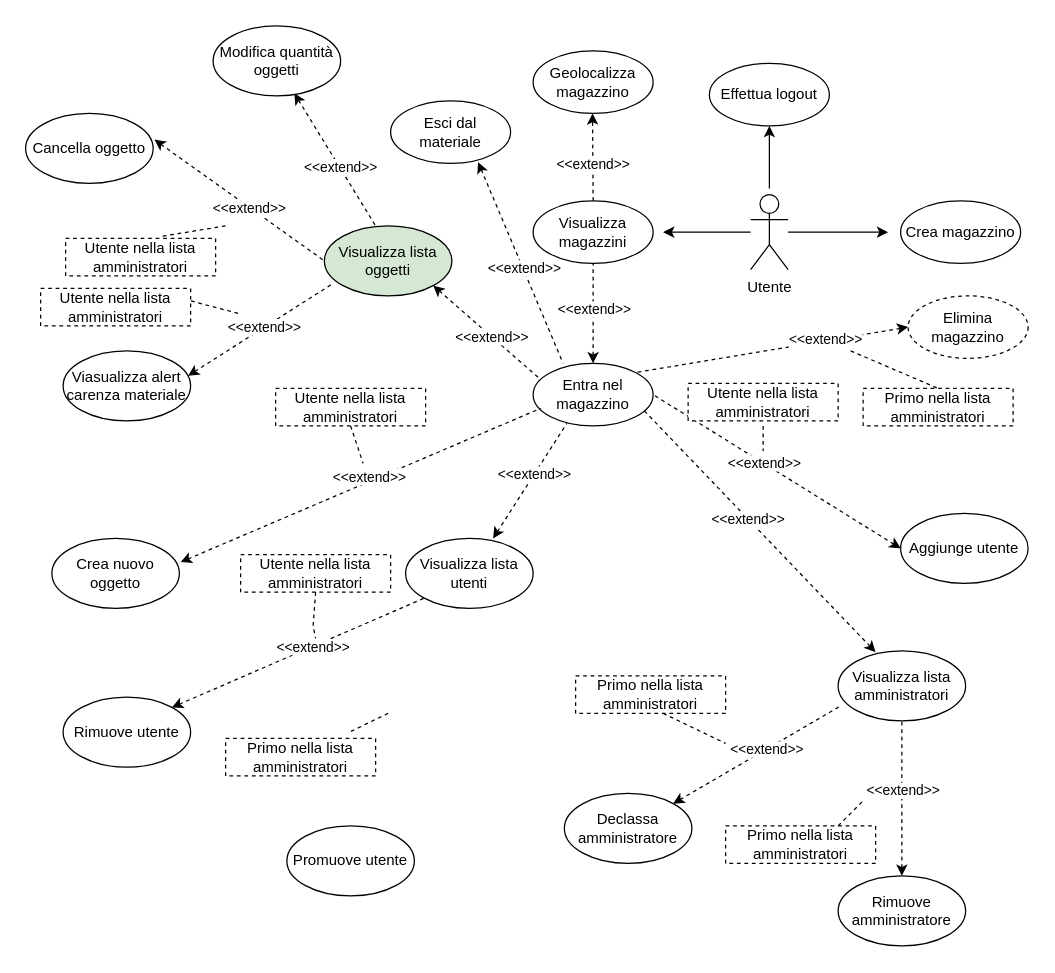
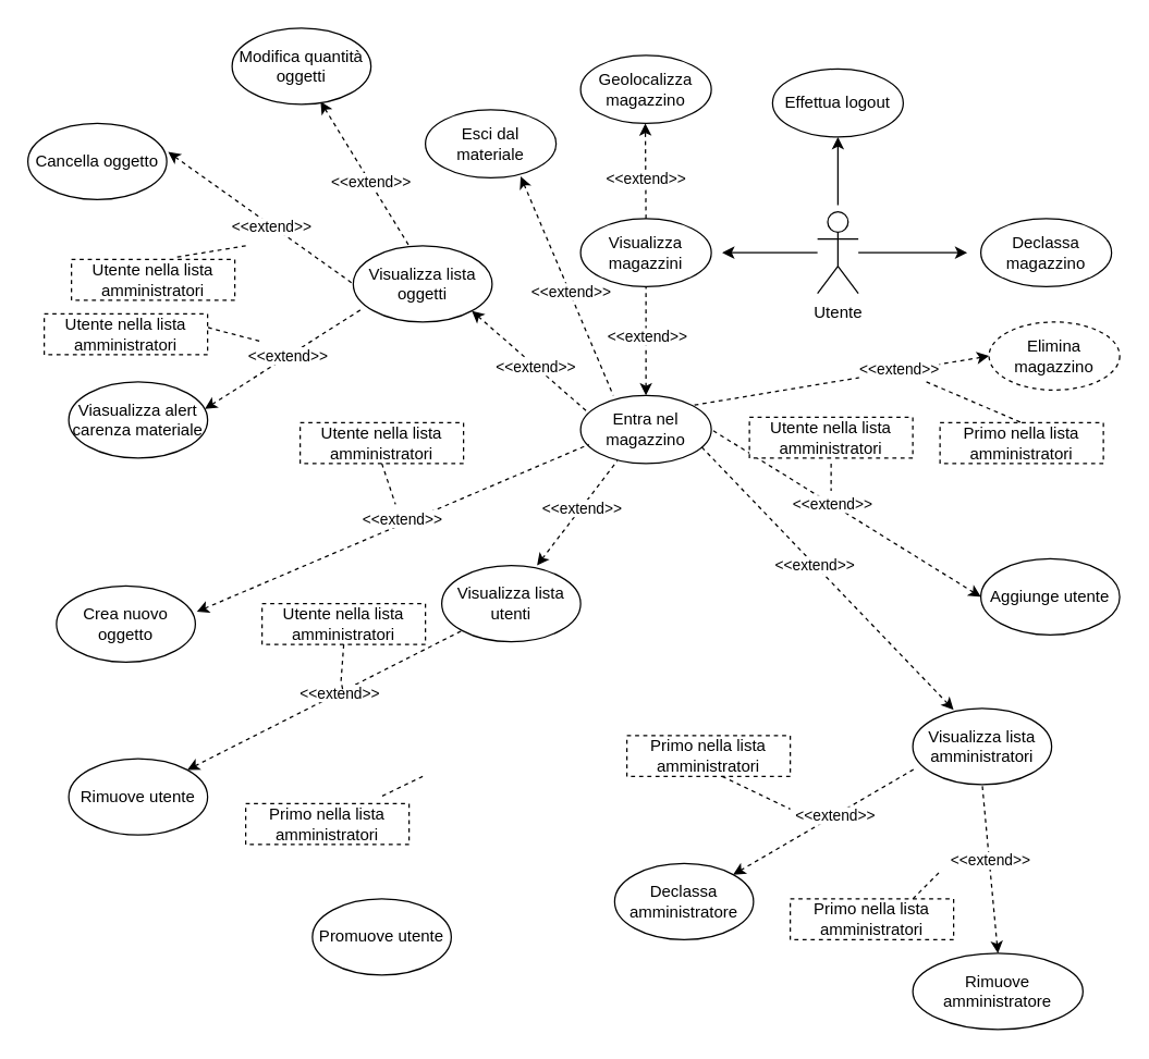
- <mxCell id="4" value="Crea magazzino" style="ellipse;whiteSpace=wrap;html=1;" vertex="1" parent="1"><mxGeometry x="720" y="160" width="96" height="50" as="geometry" /></mxCell>
+ <mxCell id="4" value="Declassa magazzino" style="ellipse;whiteSpace=wrap;html=1;" vertex="1" parent="1"><mxGeometry x="720" y="160" width="96" height="50" as="geometry" /></mxCell>
- <mxCell id="17" value="Visualizza lista oggetti" style="ellipse;whiteSpace=wrap;html=1;fillColor=#d5e8d4;" vertex="1" parent="1"><mxGeometry x="259" y="180" width="102" height="56" as="geometry" /></mxCell>
+ <mxCell id="17" value="Visualizza lista oggetti" style="ellipse;whiteSpace=wrap;html=1;" vertex="1" parent="1"><mxGeometry x="259" y="180" width="102" height="56" as="geometry" /></mxCell>
- <mxCell id="23" value="Visualizza lista utenti" style="ellipse;whiteSpace=wrap;html=1;" vertex="1" parent="1"><mxGeometry x="324" y="430" width="102" height="56" as="geometry" /></mxCell>
+ <mxCell id="23" value="Visualizza lista utenti" style="ellipse;whiteSpace=wrap;html=1;" vertex="1" parent="1"><mxGeometry x="324" y="415" width="102" height="56" as="geometry" /></mxCell>
- <mxCell id="59" value="Rimuove amministratore" style="ellipse;whiteSpace=wrap;html=1;" vertex="1" parent="1"><mxGeometry x="670" y="700" width="102" height="56" as="geometry" /></mxCell>
+ <mxCell id="59" value="Rimuove amministratore" style="ellipse;whiteSpace=wrap;html=1;" vertex="1" parent="1"><mxGeometry x="670" y="700" width="125" height="56" as="geometry" /></mxCell>
